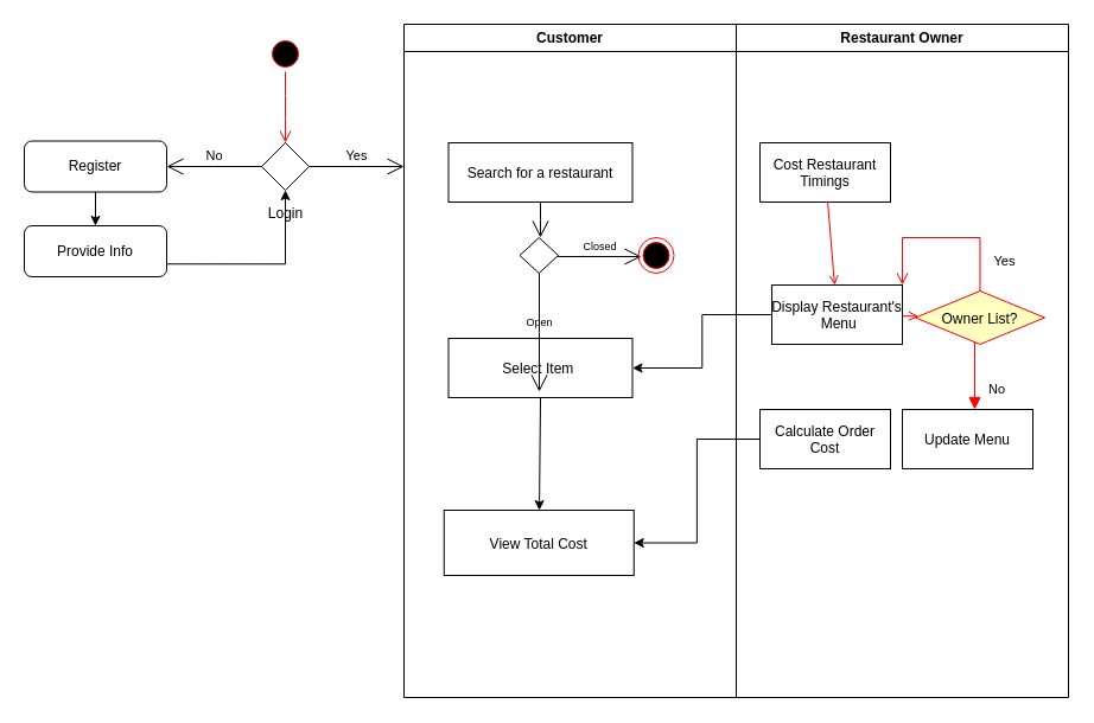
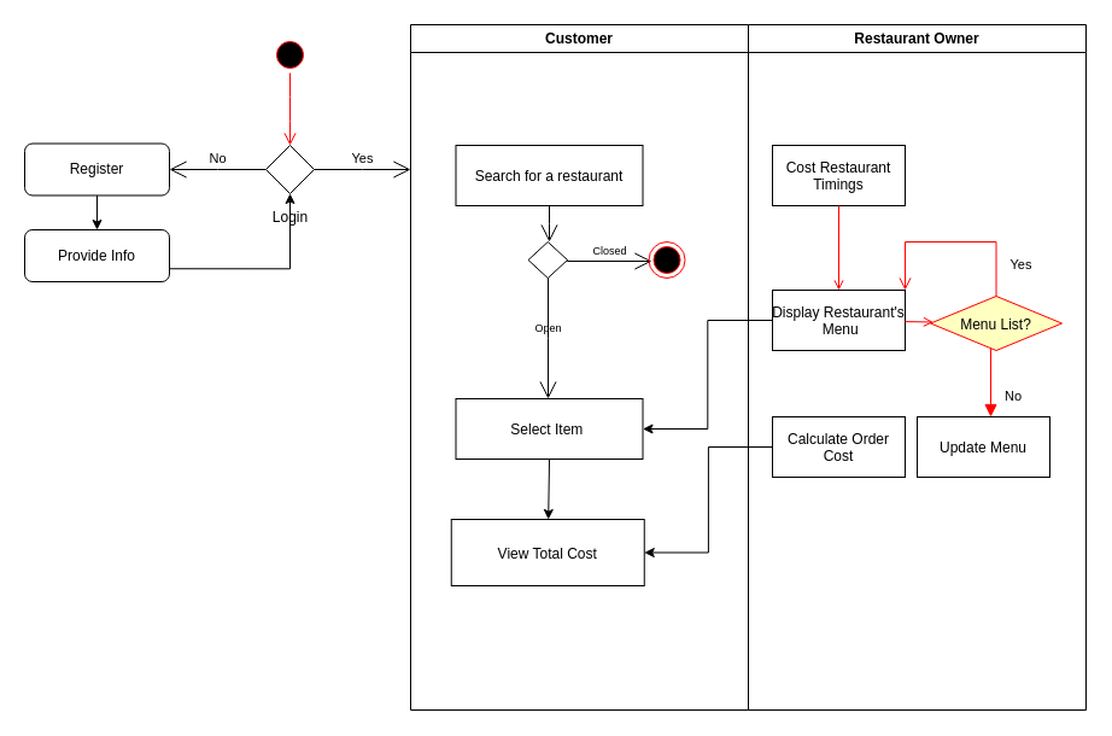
- <mxCell id="16" value="Display Restaurant's&#10; Menu" style="" parent="14" vertex="1"><mxGeometry x="30" y="220" width="110" height="50" as="geometry" /></mxCell>
+ <mxCell id="16" value="Display Restaurant's&#10; Menu" style="" parent="14" vertex="1"><mxGeometry x="20" y="220" width="110" height="50" as="geometry" /></mxCell>
- <mxCell id="19" value="Owner List?" style="rhombus;fillColor=#ffffc0;strokeColor=#ff0000;" parent="14" vertex="1"><mxGeometry x="151" y="225" width="109" height="45" as="geometry" /></mxCell>
+ <mxCell id="19" value="Menu List?" style="rhombus;fillColor=#ffffc0;strokeColor=#ff0000;" parent="14" vertex="1"><mxGeometry x="151" y="225" width="109" height="45" as="geometry" /></mxCell>
- <mxCell id="5" value="Select Item " style="" parent="2" vertex="1"><mxGeometry x="37.5" y="265" width="155" height="50" as="geometry" /></mxCell>
+ <mxCell id="5" value="Select Item " style="" parent="2" vertex="1"><mxGeometry x="37.5" y="310" width="155" height="50" as="geometry" /></mxCell>
